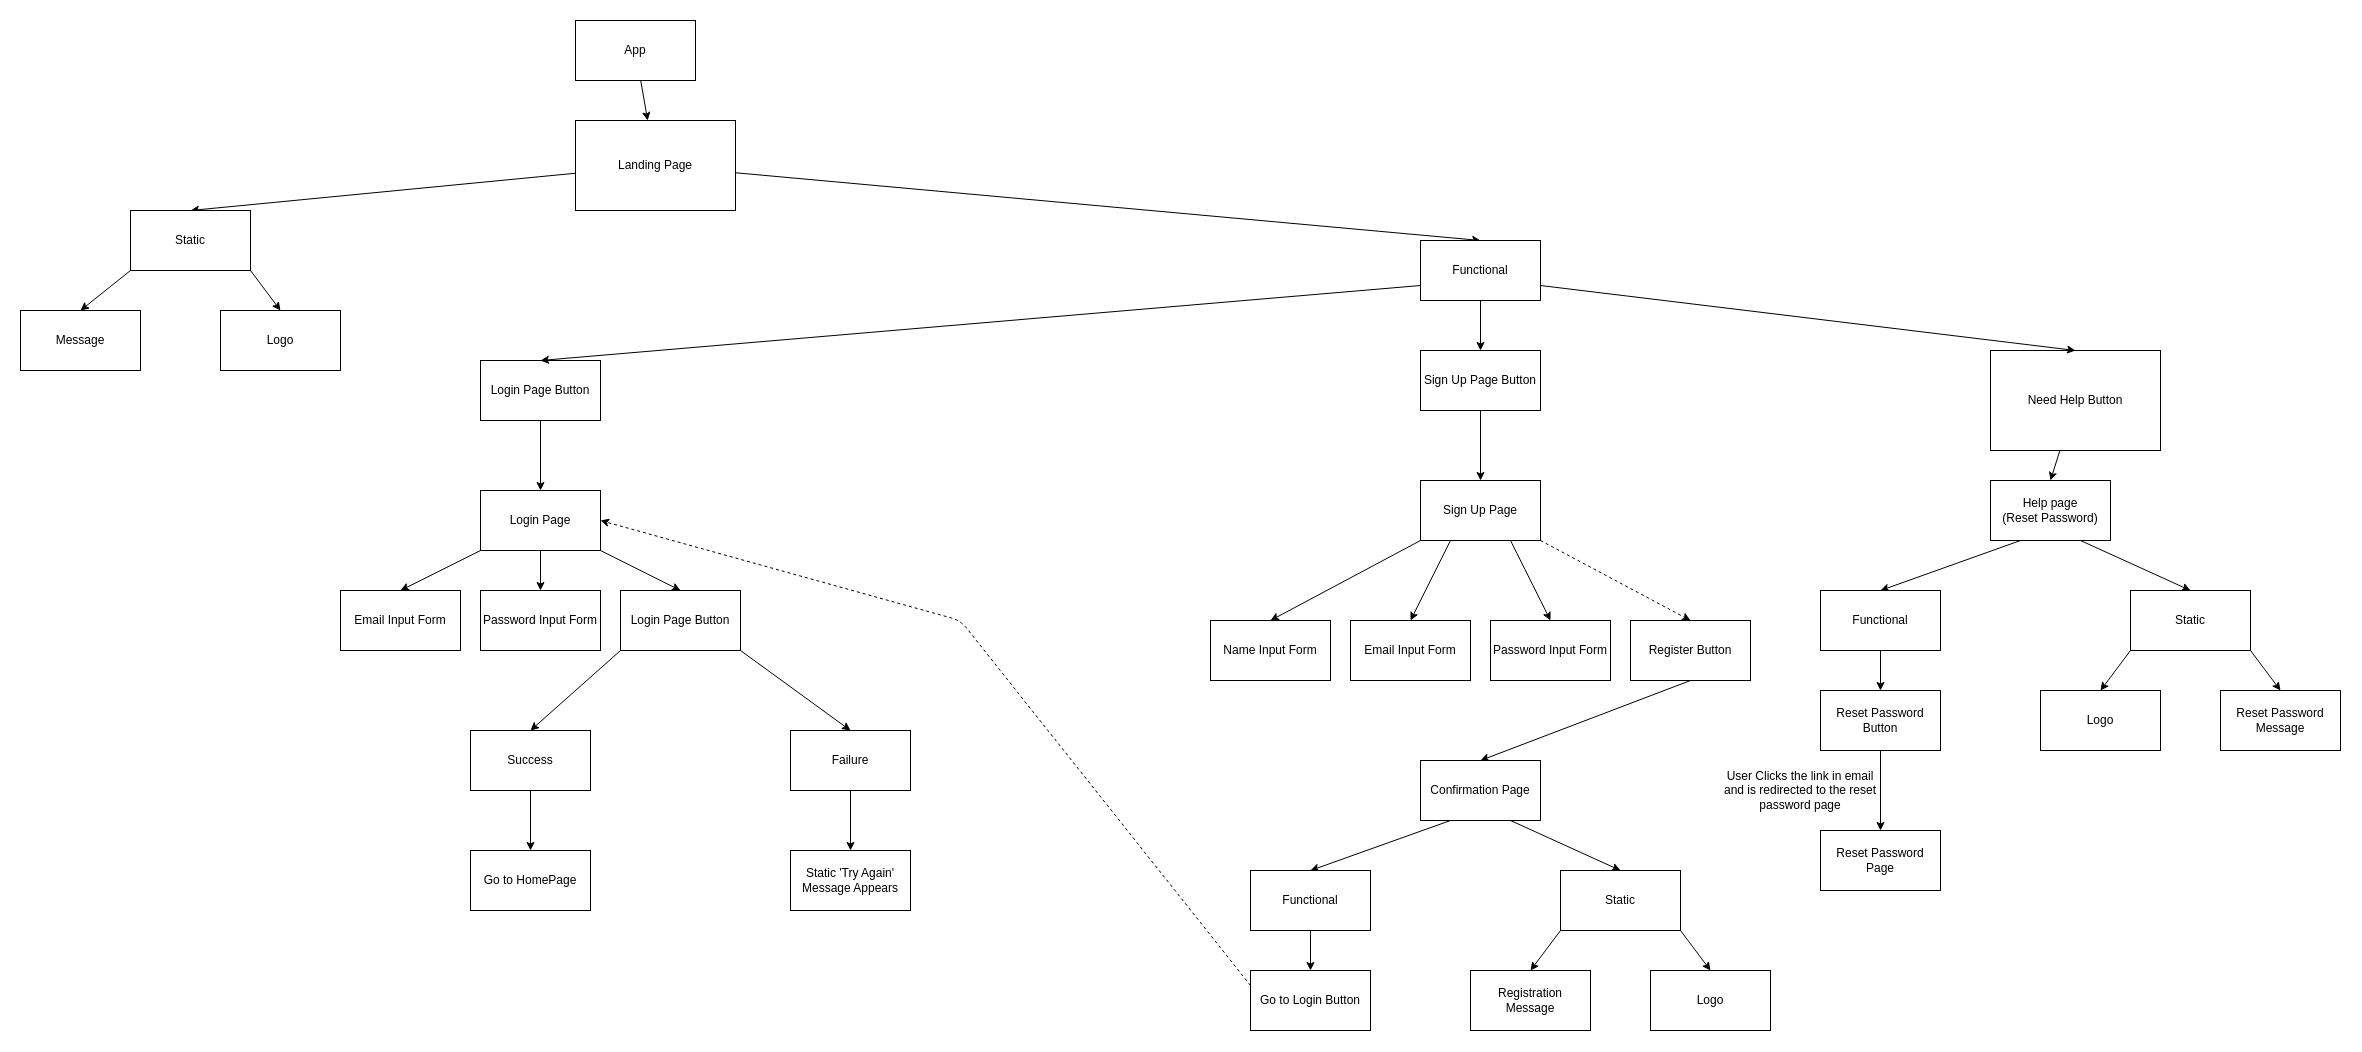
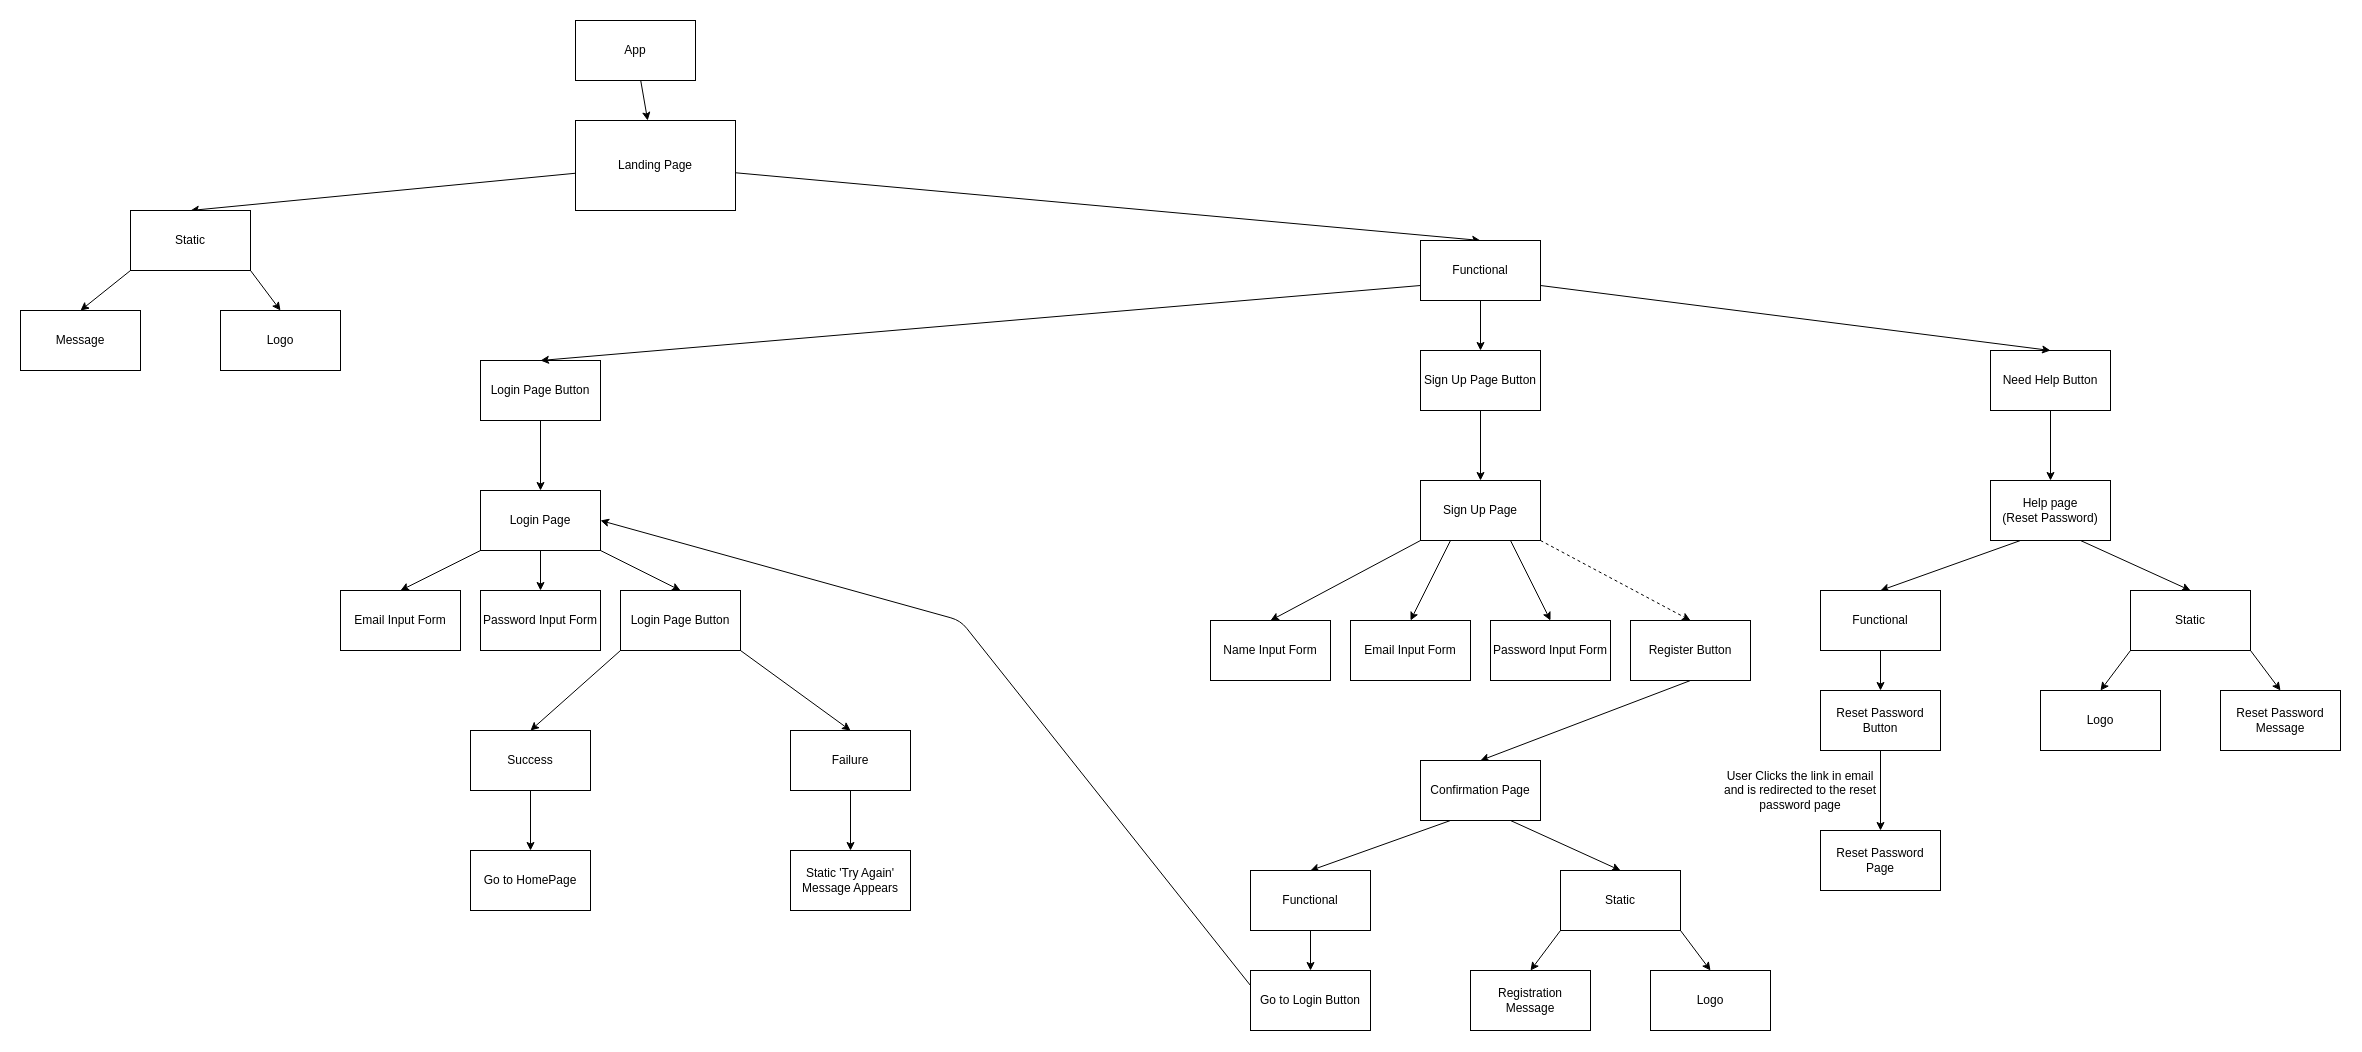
- <mxCell id="12" value="Need Help Button" style="rounded=0;whiteSpace=wrap;html=1;" parent="1" vertex="1"><mxGeometry x="1990" y="350" width="170" height="100" as="geometry" /></mxCell>
+ <mxCell id="12" value="Need Help Button" style="rounded=0;whiteSpace=wrap;html=1;" parent="1" vertex="1"><mxGeometry x="1990" y="350" width="120" height="60" as="geometry" /></mxCell>
- <mxCell id="58" style="edgeStyle=none;html=1;exitX=0;exitY=0.25;exitDx=0;exitDy=0;entryX=1;entryY=0.5;entryDx=0;entryDy=0;dashed=1;" edge="1" parent="1" source="59" target="25"><mxGeometry relative="1" as="geometry"><Array as="points"><mxPoint x="960" y="620" /></Array></mxGeometry></mxCell>
+ <mxCell id="58" style="edgeStyle=none;html=1;exitX=0;exitY=0.25;exitDx=0;exitDy=0;entryX=1;entryY=0.5;entryDx=0;entryDy=0;" edge="1" parent="1" source="59" target="25"><mxGeometry relative="1" as="geometry"><Array as="points"><mxPoint x="960" y="620" /></Array></mxGeometry></mxCell>
